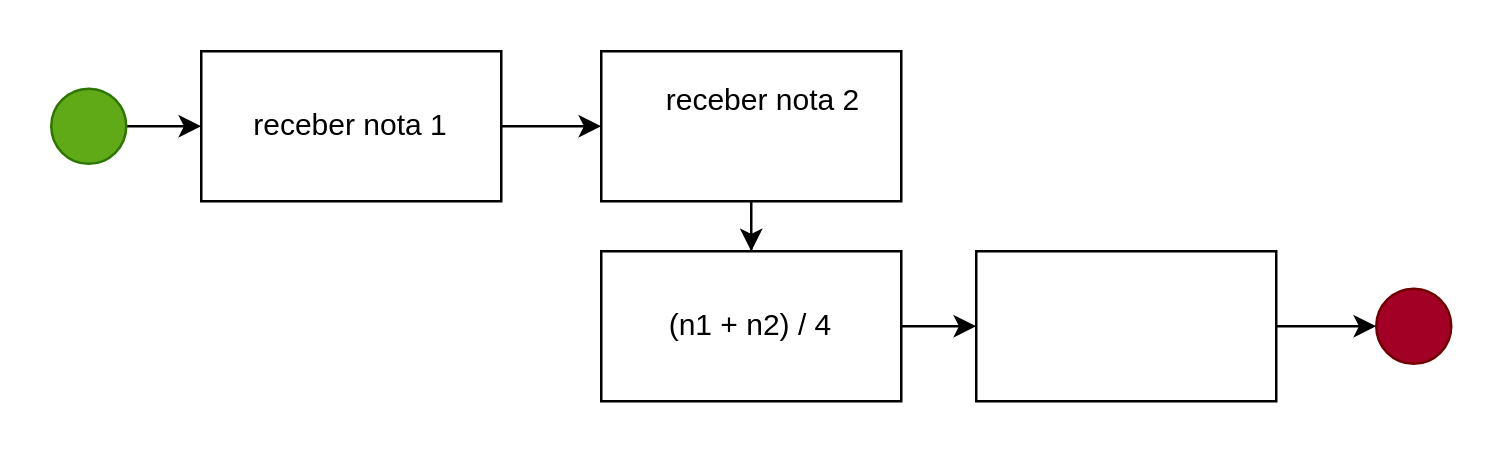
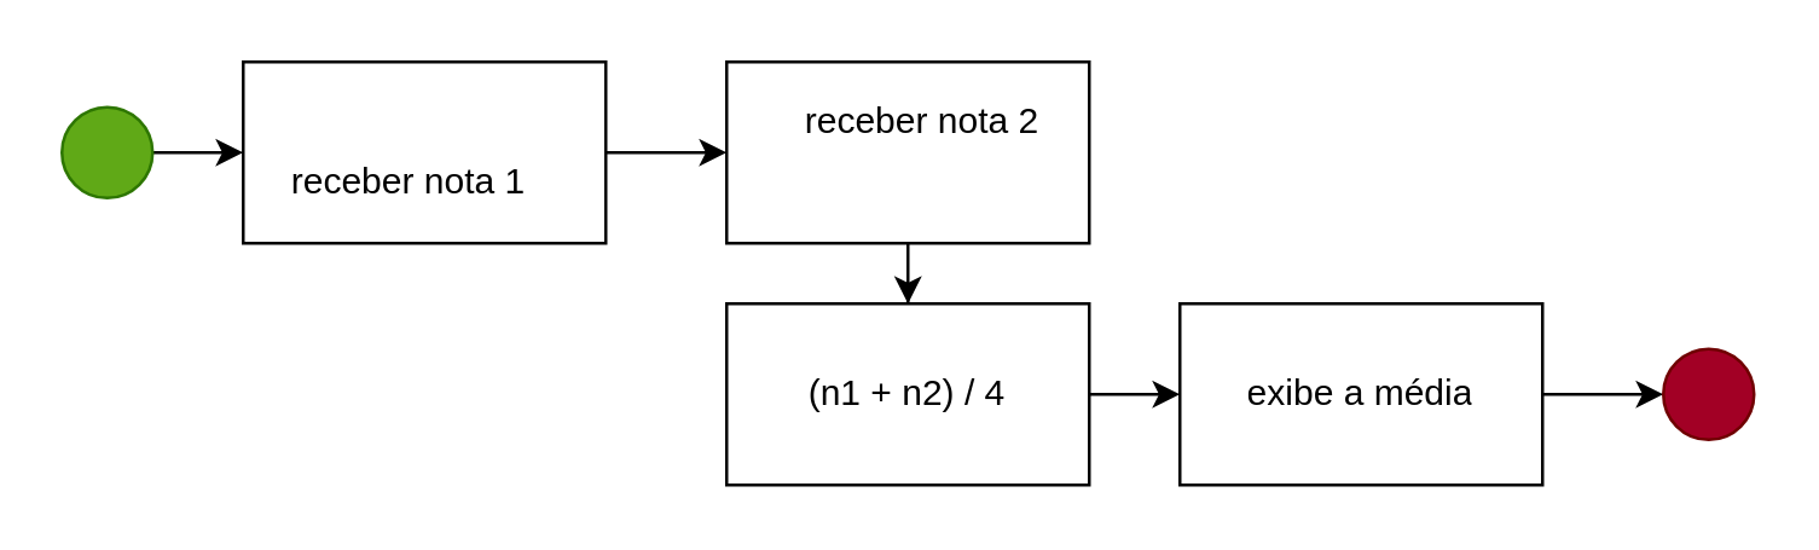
- <mxCell id="13" value="receber nota 1" style="text;html=1;strokeColor=none;fillColor=none;align=center;verticalAlign=middle;whiteSpace=wrap;overflow=hidden;" vertex="1" parent="1"><mxGeometry x="90" y="40" width="100" height="20" as="geometry" /></mxCell>
+ <mxCell id="13" value="receber nota 1" style="text;html=1;strokeColor=none;fillColor=none;align=center;verticalAlign=middle;whiteSpace=wrap;overflow=hidden;" vertex="1" parent="1"><mxGeometry x="85" y="50" width="100" height="20" as="geometry" /></mxCell>
+ <mxCell id="16" value="exibe a média" style="text;html=1;strokeColor=none;fillColor=none;align=center;verticalAlign=middle;whiteSpace=wrap;overflow=hidden;" vertex="1" parent="1"><mxGeometry x="400" y="120" width="100" height="20" as="geometry" /></mxCell>
